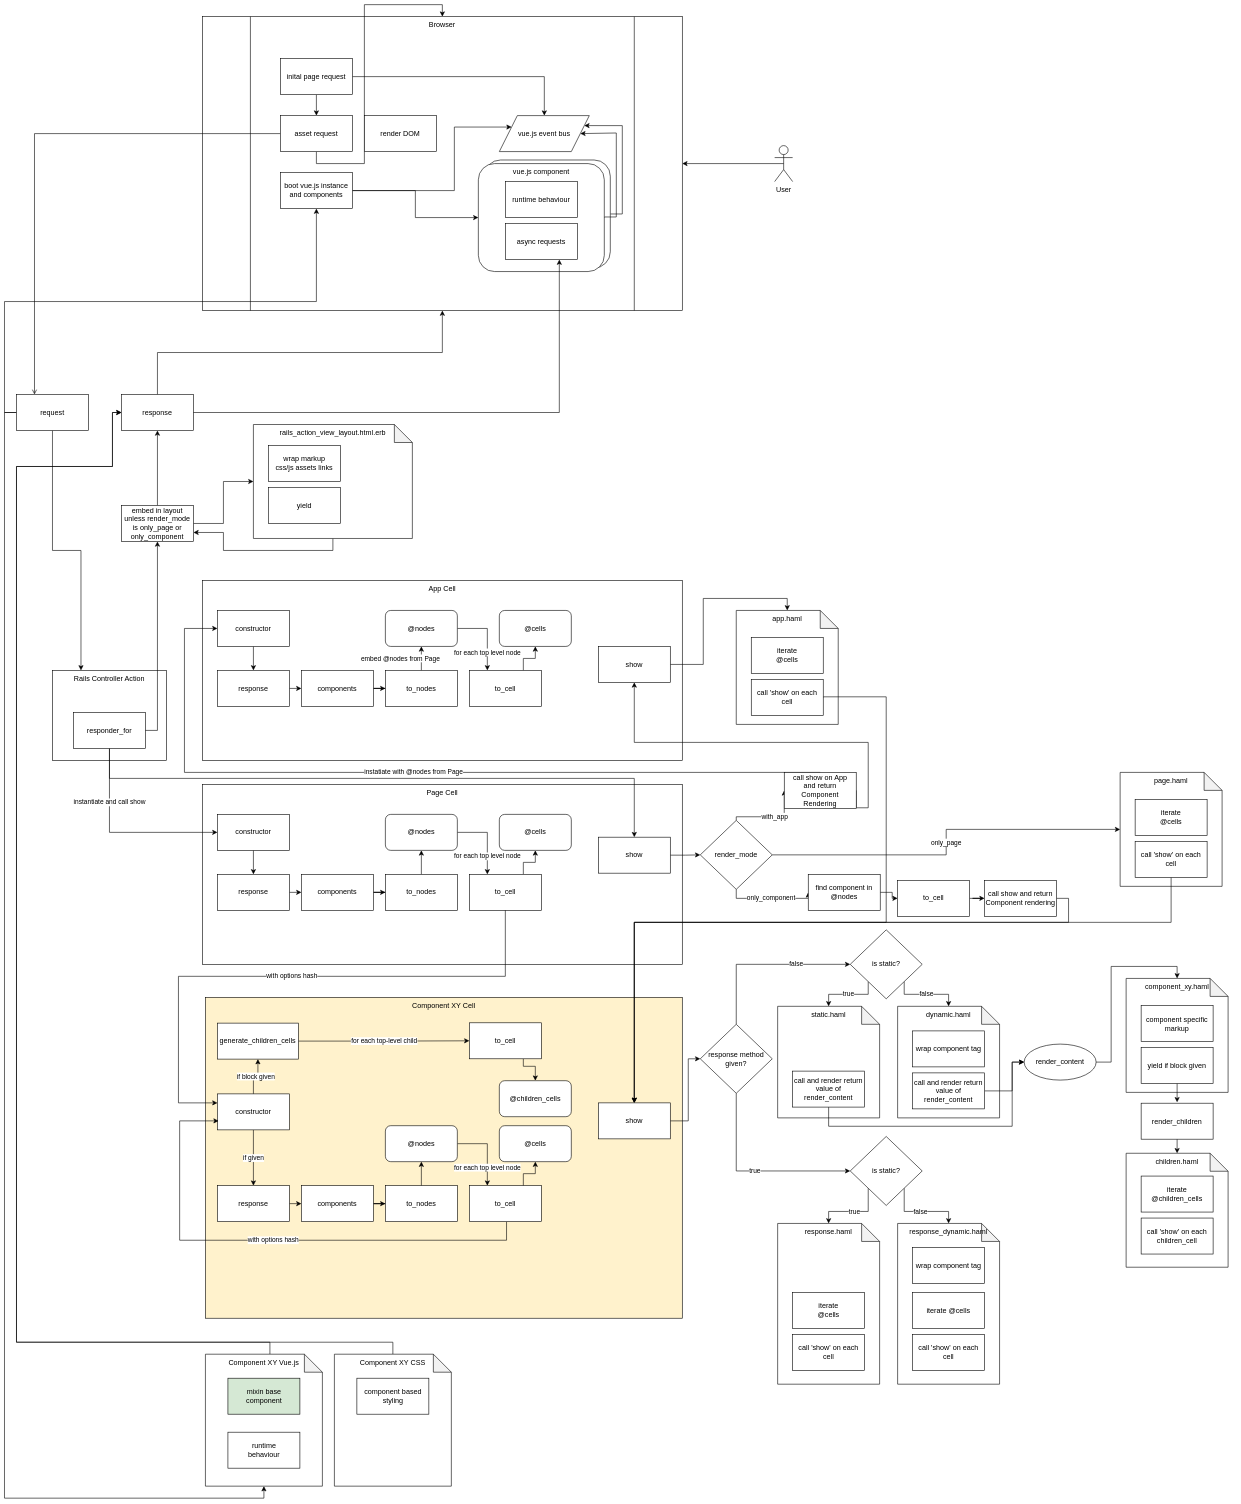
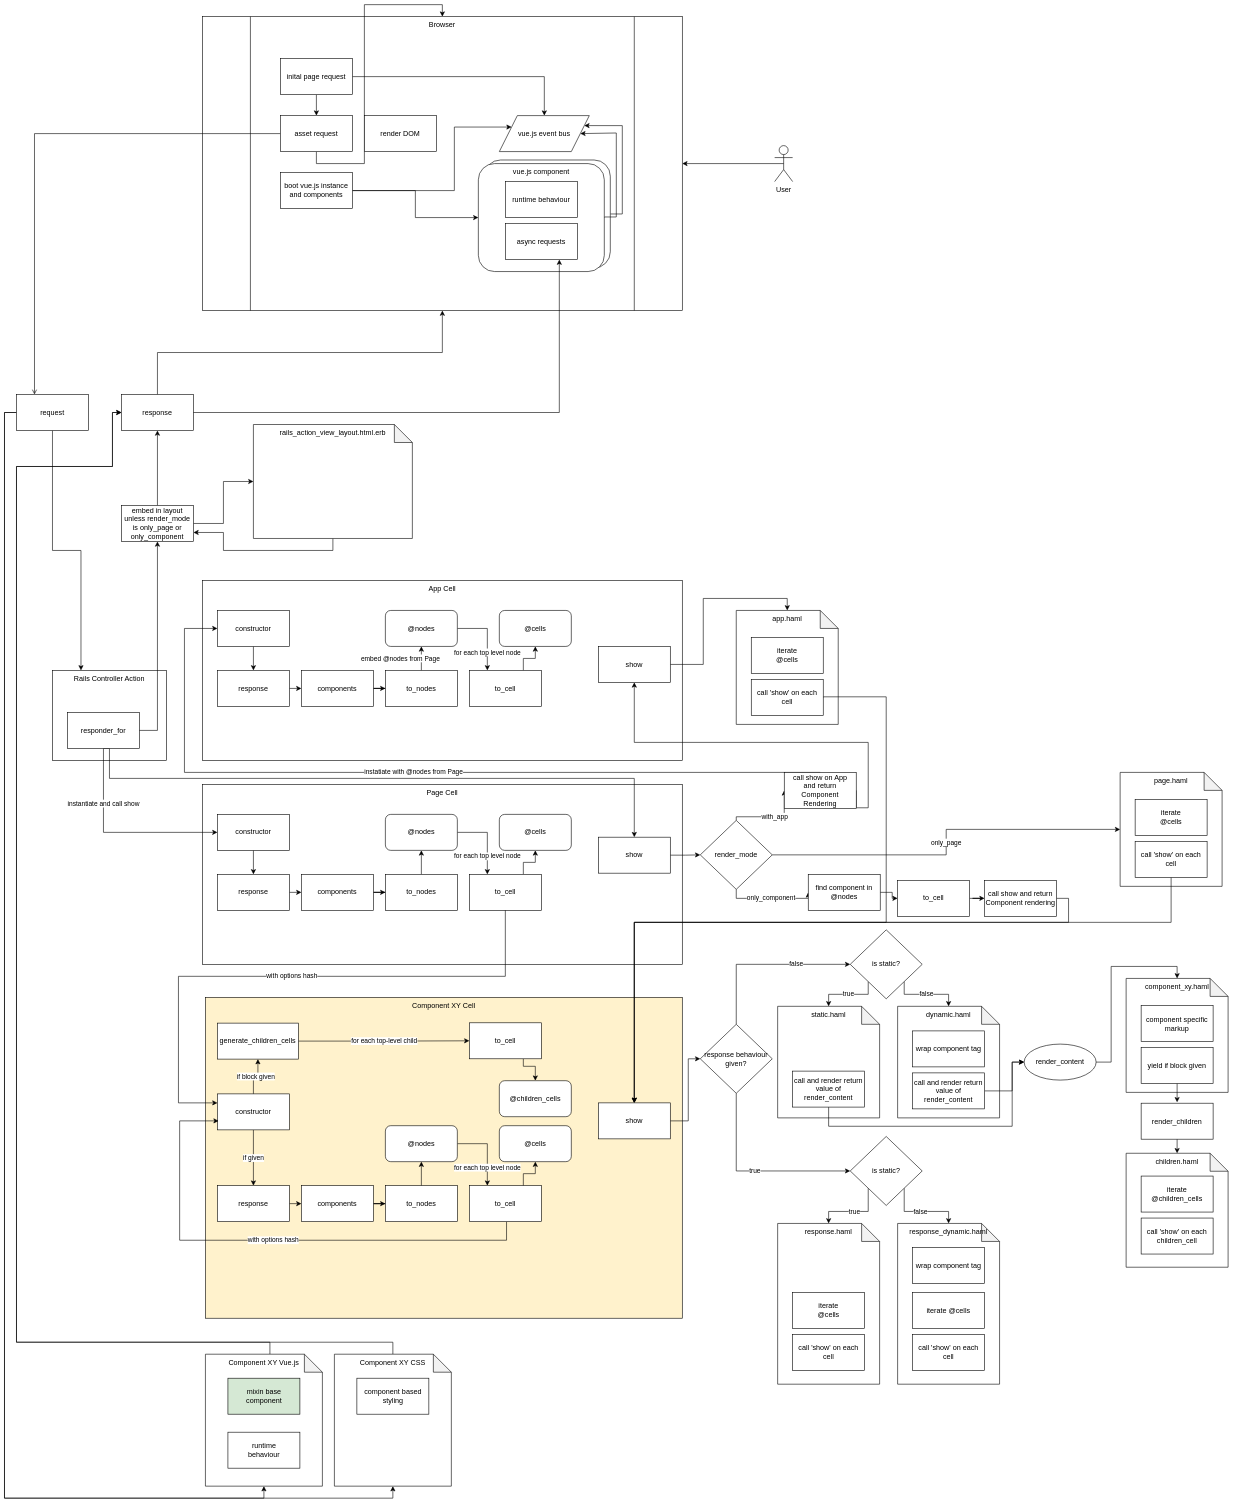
- <mxCell id="124" style="edgeStyle=orthogonalEdgeStyle;rounded=0;orthogonalLoop=1;jettySize=auto;html=1;exitX=0;exitY=0.5;exitDx=0;exitDy=0;" edge="1" parent="1" source="125" target="151"><mxGeometry relative="1" as="geometry" /></mxCell>
+ <mxCell id="124" style="edgeStyle=orthogonalEdgeStyle;rounded=0;orthogonalLoop=1;jettySize=auto;html=1;exitX=0;exitY=0.5;exitDx=0;exitDy=0;entryX=0.5;entryY=1;entryDx=0;entryDy=0;entryPerimeter=0;" edge="1" parent="1" source="125" target="157"><mxGeometry relative="1" as="geometry" /></mxCell>
- <mxCell id="133" value="wrap markup&lt;br&gt;css/js assets links&lt;br&gt;" style="rounded=0;whiteSpace=wrap;html=1;" vertex="1" parent="1"><mxGeometry x="440" y="735" width="120" height="60" as="geometry" /></mxCell>
- <mxCell id="134" value="yield" style="rounded=0;whiteSpace=wrap;html=1;" vertex="1" parent="1"><mxGeometry x="440" y="805" width="120" height="60" as="geometry" /></mxCell>
- <mxCell id="9" value="responder_for" style="rounded=0;whiteSpace=wrap;html=1;" vertex="1" parent="1"><mxGeometry x="115" y="1180" width="120" height="60" as="geometry" /></mxCell>
+ <mxCell id="9" value="responder_for" style="rounded=0;whiteSpace=wrap;html=1;" vertex="1" parent="1"><mxGeometry x="105" y="1180" width="120" height="60" as="geometry" /></mxCell>
- <mxCell id="66" value="response method given?" style="rhombus;whiteSpace=wrap;html=1;" vertex="1" parent="1"><mxGeometry x="1160" y="1700" width="120" height="115" as="geometry" /></mxCell>
+ <mxCell id="66" value="response behaviour given?" style="rhombus;whiteSpace=wrap;html=1;" vertex="1" parent="1"><mxGeometry x="1160" y="1700" width="120" height="115" as="geometry" /></mxCell>
